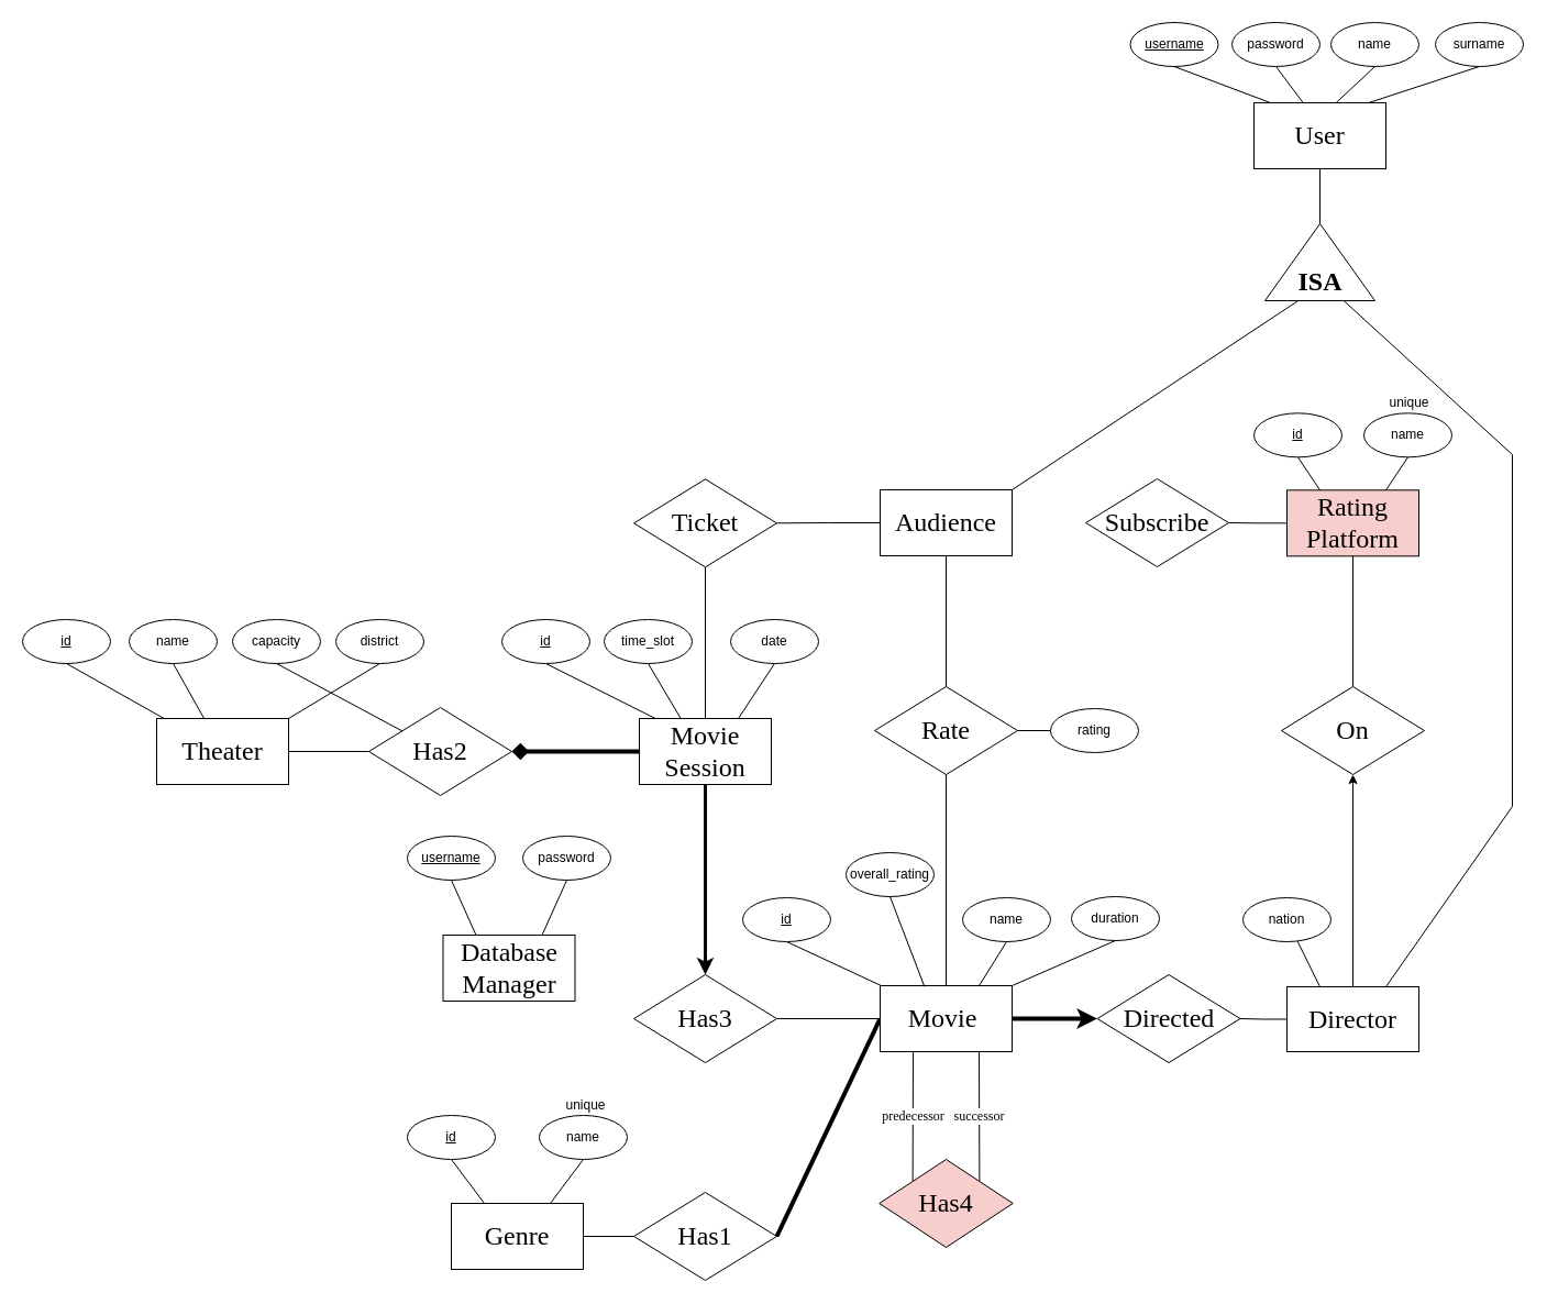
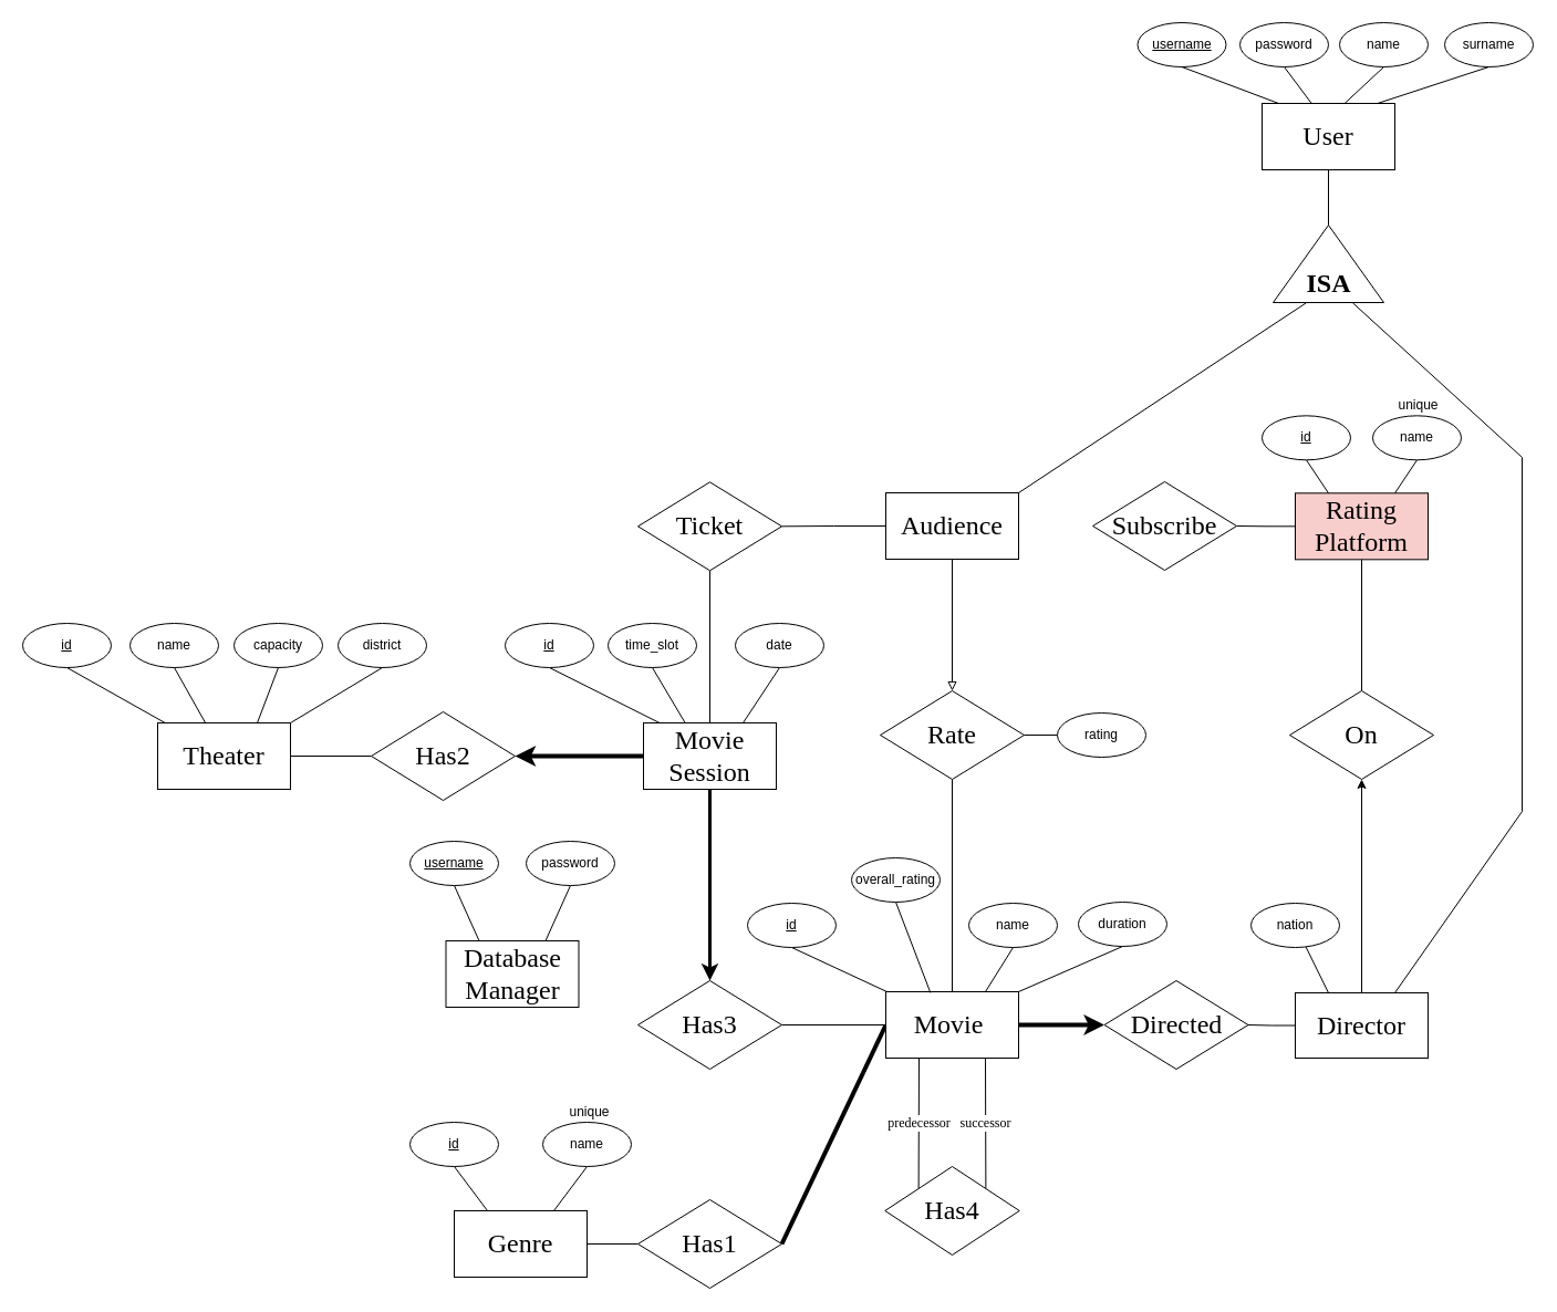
- <mxCell id="7" style="edgeStyle=orthogonalEdgeStyle;rounded=0;orthogonalLoop=1;jettySize=auto;html=1;exitX=0.5;exitY=1;exitDx=0;exitDy=0;fontFamily=Helvetica;fontSize=12;fontColor=default;endArrow=none;endFill=0;" parent="1" source="9" target="18" edge="1"><mxGeometry relative="1" as="geometry"><mxPoint x="860" y="566" as="sourcePoint" /></mxGeometry></mxCell>
+ <mxCell id="7" style="edgeStyle=orthogonalEdgeStyle;rounded=0;orthogonalLoop=1;jettySize=auto;html=1;exitX=0.5;exitY=1;exitDx=0;exitDy=0;fontFamily=Helvetica;fontSize=12;fontColor=default;endArrow=block;endFill=0;" parent="1" source="9" target="18" edge="1"><mxGeometry relative="1" as="geometry"><mxPoint x="860" y="566" as="sourcePoint" /></mxGeometry></mxCell>
- <mxCell id="52" style="rounded=0;orthogonalLoop=1;jettySize=auto;html=1;endArrow=none;endFill=0;exitX=0.5;exitY=1;exitDx=0;exitDy=0;" parent="1" source="49" target="46" edge="1"><mxGeometry relative="1" as="geometry"><mxPoint x="900" y="1568" as="targetPoint" /><mxPoint x="790" y="1516" as="sourcePoint" /></mxGeometry></mxCell>
+ <mxCell id="52" style="rounded=0;orthogonalLoop=1;jettySize=auto;html=1;entryX=0.75;entryY=0;entryDx=0;entryDy=0;endArrow=none;endFill=0;exitX=0.5;exitY=1;exitDx=0;exitDy=0;" parent="1" source="49" target="44" edge="1"><mxGeometry relative="1" as="geometry"><mxPoint x="900" y="1568" as="targetPoint" /><mxPoint x="790" y="1516" as="sourcePoint" /></mxGeometry></mxCell>
- <mxCell id="43" style="edgeStyle=orthogonalEdgeStyle;rounded=0;orthogonalLoop=1;jettySize=auto;html=1;exitX=0;exitY=0.5;exitDx=0;exitDy=0;entryX=1;entryY=0.5;entryDx=0;entryDy=0;endArrow=diamond;endFill=1;strokeWidth=4;" parent="1" source="58" target="46" edge="1"><mxGeometry relative="1" as="geometry"><mxPoint x="985" y="1256" as="sourcePoint" /></mxGeometry></mxCell>
+ <mxCell id="43" style="edgeStyle=orthogonalEdgeStyle;rounded=0;orthogonalLoop=1;jettySize=auto;html=1;exitX=0;exitY=0.5;exitDx=0;exitDy=0;entryX=1;entryY=0.5;entryDx=0;entryDy=0;endArrow=classic;endFill=1;strokeWidth=4;" parent="1" source="58" target="46" edge="1"><mxGeometry relative="1" as="geometry"><mxPoint x="985" y="1256" as="sourcePoint" /></mxGeometry></mxCell>
- <mxCell id="66" value="&lt;font size=&quot;5&quot; face=&quot;Times New Roman&quot;&gt;Has4&lt;/font&gt;" style="rhombus;whiteSpace=wrap;html=1;fillColor=#f8cecc;" parent="1" vertex="1"><mxGeometry x="799.25" y="1054" width="121.5" height="80" as="geometry" /></mxCell>
+ <mxCell id="66" value="&lt;font size=&quot;5&quot; face=&quot;Times New Roman&quot;&gt;Has4&lt;/font&gt;" style="rhombus;whiteSpace=wrap;html=1;" parent="1" vertex="1"><mxGeometry x="799.25" y="1054" width="121.5" height="80" as="geometry" /></mxCell>
